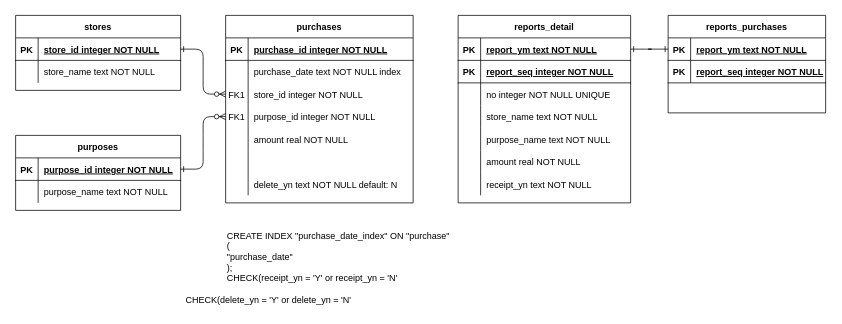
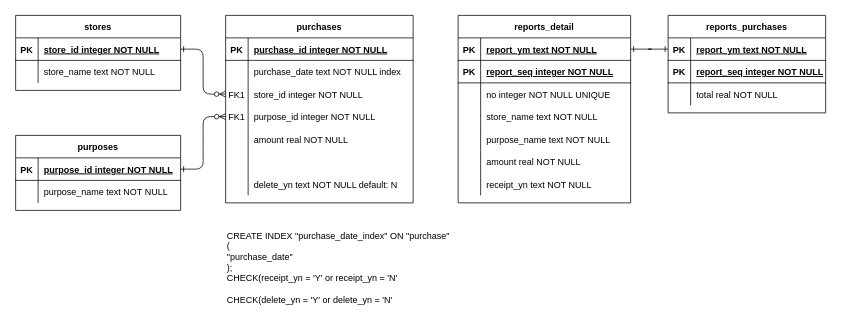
+ <mxCell id="73" value="total real NOT NULL" style="shape=partialRectangle;overflow=hidden;connectable=0;fillColor=none;top=0;left=0;bottom=0;right=0;align=left;spacingLeft=6;" parent="71" vertex="1"><mxGeometry x="30" width="180" height="30" as="geometry" /></mxCell>
- <mxCell id="41" value="CHECK(delete_yn = 'Y' or delete_yn = 'N'" style="text;html=1;strokeColor=none;fillColor=none;align=left;verticalAlign=middle;whiteSpace=wrap;rounded=0;" parent="1" vertex="1"><mxGeometry x="245" y="390" width="310" height="20" as="geometry" /></mxCell>
+ <mxCell id="41" value="CHECK(delete_yn = 'Y' or delete_yn = 'N'" style="text;html=1;strokeColor=none;fillColor=none;align=left;verticalAlign=middle;whiteSpace=wrap;rounded=0;" parent="1" vertex="1"><mxGeometry x="300" y="390" width="310" height="20" as="geometry" /></mxCell>
